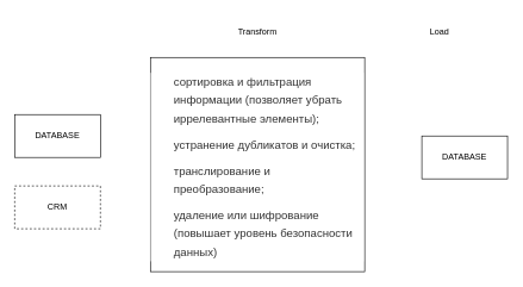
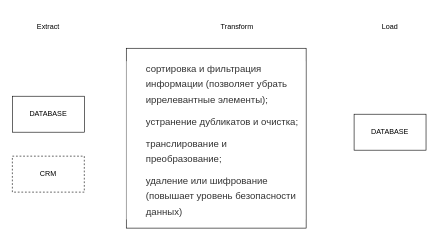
+ <mxCell id="4" value="Extract" style="text;html=1;align=center;verticalAlign=middle;whiteSpace=wrap;rounded=0;" vertex="1" parent="1"><mxGeometry x="50" y="30" width="60" height="30" as="geometry" /></mxCell>
- <mxCell id="5" value="Transform" style="text;html=1;align=center;verticalAlign=middle;whiteSpace=wrap;rounded=0;" vertex="1" parent="1"><mxGeometry x="315" y="20" width="90" height="50" as="geometry" /></mxCell>
+ <mxCell id="5" value="Transform" style="text;html=1;align=center;verticalAlign=middle;whiteSpace=wrap;rounded=0;" vertex="1" parent="1"><mxGeometry x="350" y="20" width="90" height="50" as="geometry" /></mxCell>
- <mxCell id="7" value="Load" style="text;html=1;align=center;verticalAlign=middle;whiteSpace=wrap;rounded=0;" vertex="1" parent="1"><mxGeometry x="585" y="30" width="60" height="30" as="geometry" /></mxCell>
+ <mxCell id="7" value="Load" style="text;html=1;align=center;verticalAlign=middle;whiteSpace=wrap;rounded=0;" vertex="1" parent="1"><mxGeometry x="620" y="30" width="60" height="30" as="geometry" /></mxCell>
